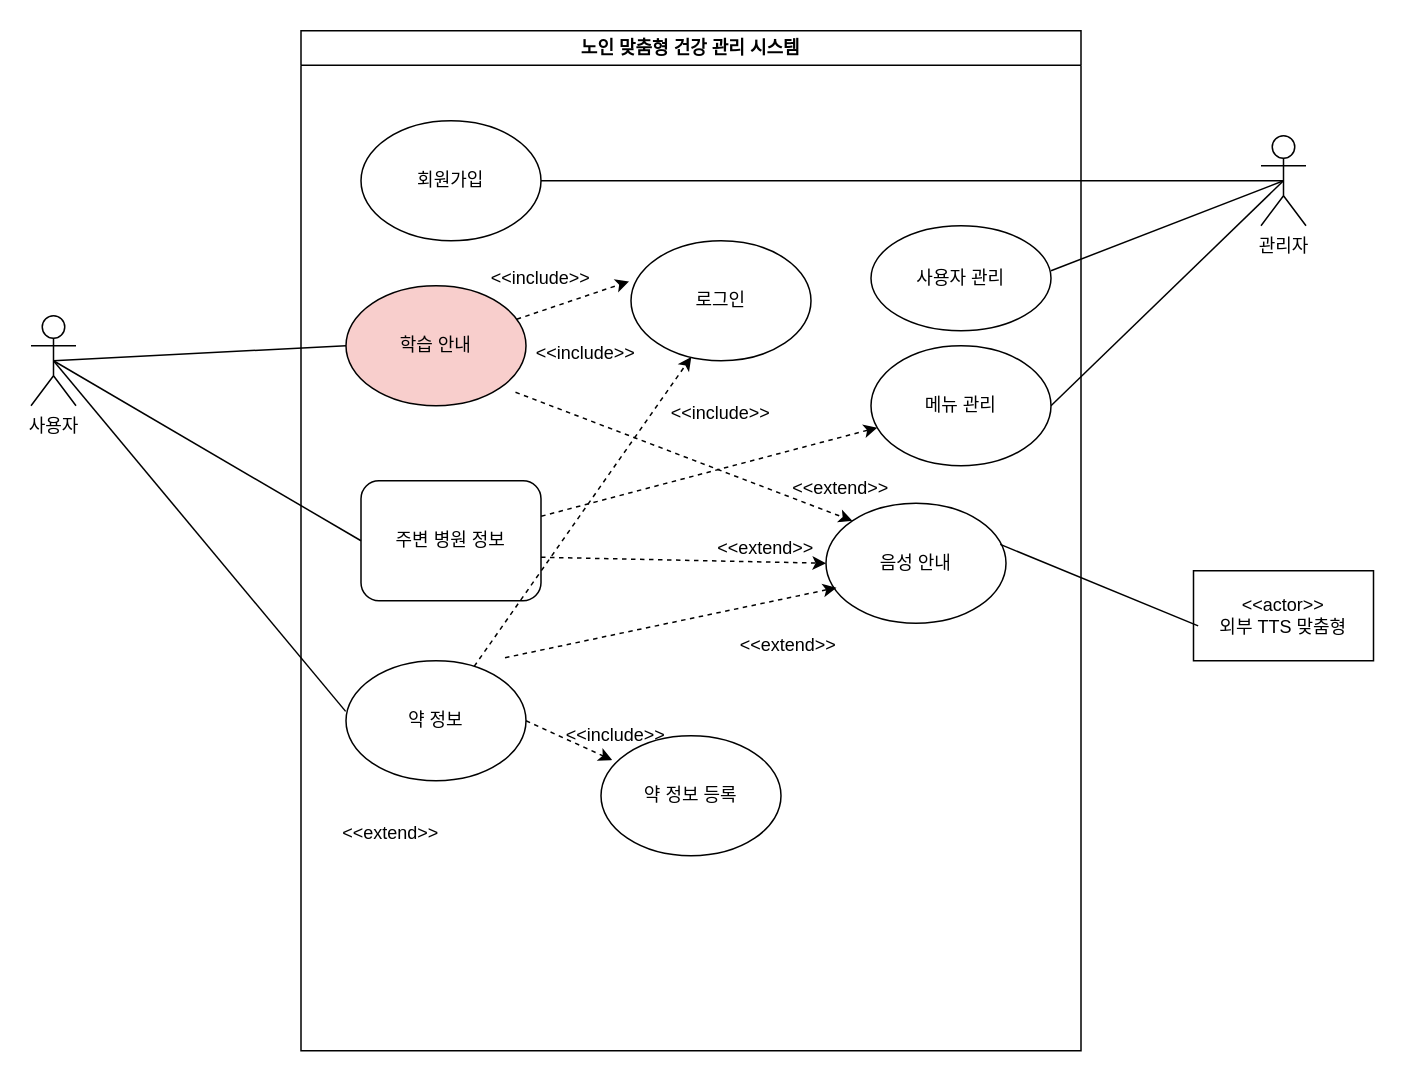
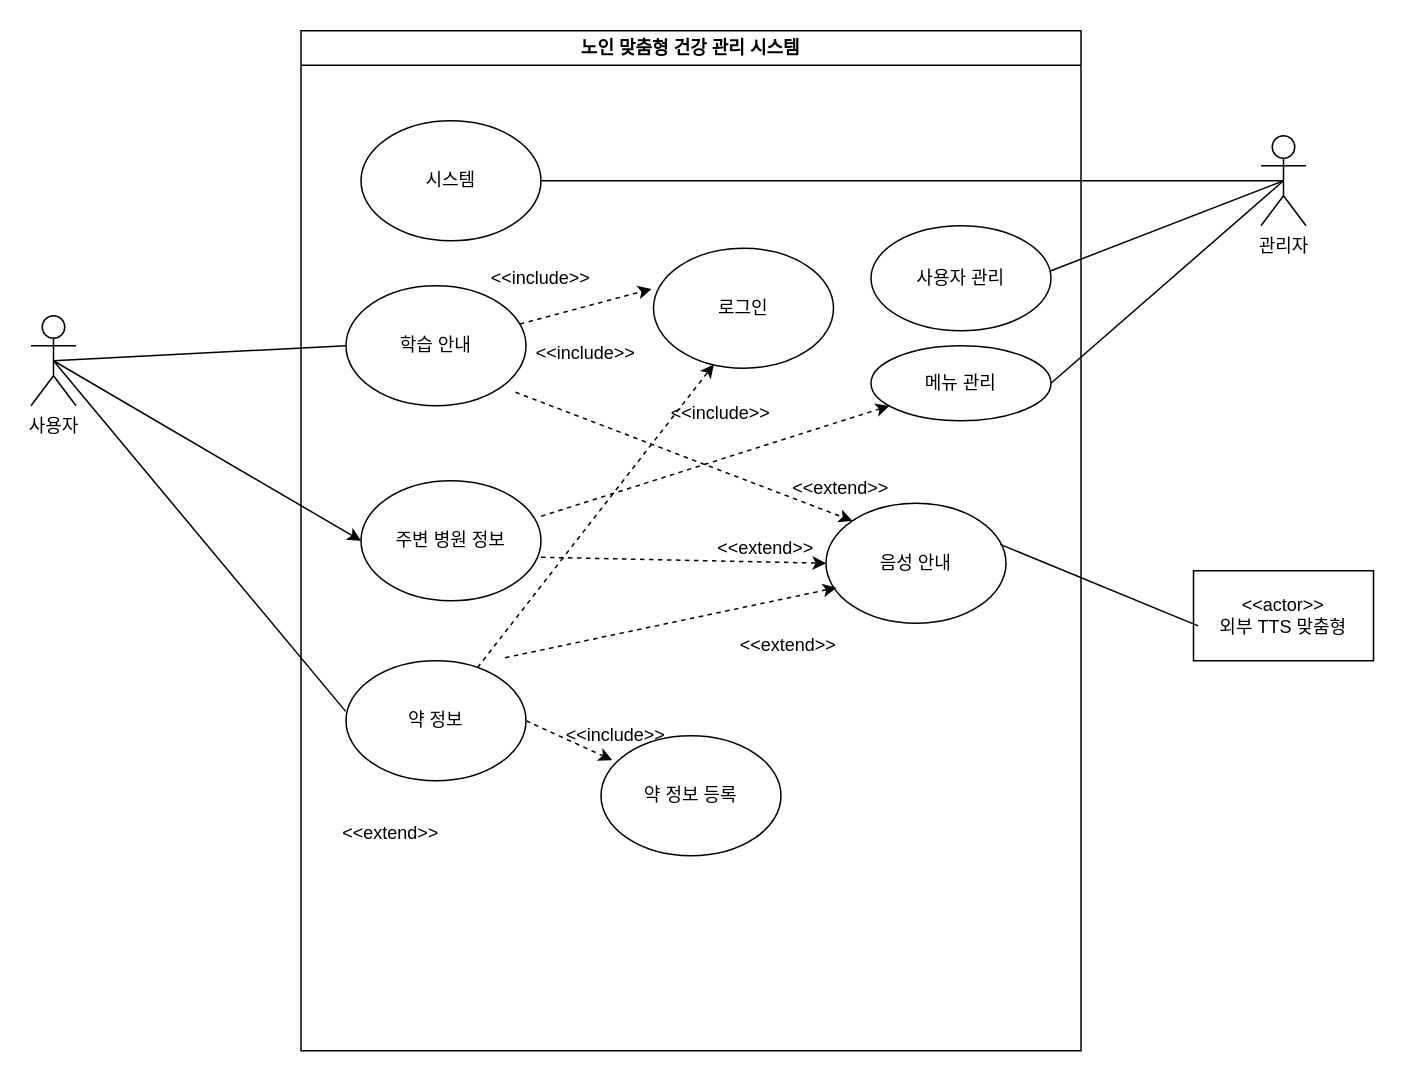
- <mxCell id="3" value="회원가입" style="ellipse;whiteSpace=wrap;html=1;" vertex="1" parent="2"><mxGeometry x="40" y="60" width="120" height="80" as="geometry" /></mxCell>
+ <mxCell id="3" value="시스템" style="ellipse;whiteSpace=wrap;html=1;" vertex="1" parent="2"><mxGeometry x="40" y="60" width="120" height="80" as="geometry" /></mxCell>
- <mxCell id="7" value="로그인" style="ellipse;whiteSpace=wrap;html=1;" vertex="1" parent="2"><mxGeometry x="220" y="140" width="120" height="80" as="geometry" /></mxCell>
+ <mxCell id="7" value="로그인" style="ellipse;whiteSpace=wrap;html=1;" vertex="1" parent="2"><mxGeometry x="235" y="145" width="120" height="80" as="geometry" /></mxCell>
- <mxCell id="6" value="학습 안내" style="ellipse;whiteSpace=wrap;html=1;fillColor=#f8cecc;" vertex="1" parent="2"><mxGeometry x="30" y="170" width="120" height="80" as="geometry" /></mxCell>
+ <mxCell id="6" value="학습 안내" style="ellipse;whiteSpace=wrap;html=1;" vertex="1" parent="2"><mxGeometry x="30" y="170" width="120" height="80" as="geometry" /></mxCell>
- <mxCell id="25" value="메뉴 관리" style="ellipse;whiteSpace=wrap;html=1;" vertex="1" parent="2"><mxGeometry x="380" y="210" width="120" height="80" as="geometry" /></mxCell>
+ <mxCell id="25" value="메뉴 관리" style="ellipse;whiteSpace=wrap;html=1;" vertex="1" parent="2"><mxGeometry x="380" y="210" width="120" height="50" as="geometry" /></mxCell>
- <mxCell id="29" value="" style="endArrow=none;html=1;rounded=0;exitX=0.5;exitY=0.5;exitDx=0;exitDy=0;exitPerimeter=0;entryX=0;entryY=0.5;entryDx=0;entryDy=0;" edge="1" parent="1" source="28" target="8"><mxGeometry width="50" height="50" relative="1" as="geometry"><mxPoint x="250" y="440" as="sourcePoint" /><mxPoint x="300" y="390" as="targetPoint" /></mxGeometry></mxCell>
+ <mxCell id="29" value="" style="endArrow=classic;html=1;rounded=0;exitX=0.5;exitY=0.5;exitDx=0;exitDy=0;exitPerimeter=0;entryX=0;entryY=0.5;entryDx=0;entryDy=0;" edge="1" parent="1" source="28" target="8"><mxGeometry width="50" height="50" relative="1" as="geometry"><mxPoint x="250" y="440" as="sourcePoint" /><mxPoint x="300" y="390" as="targetPoint" /></mxGeometry></mxCell>
- <mxCell id="8" value="주변 병원 정보" style="whiteSpace=wrap;html=1;rounded=1;" vertex="1" parent="2"><mxGeometry x="40" y="300" width="120" height="80" as="geometry" /></mxCell>
+ <mxCell id="8" value="주변 병원 정보" style="ellipse;whiteSpace=wrap;html=1;" vertex="1" parent="2"><mxGeometry x="40" y="300" width="120" height="80" as="geometry" /></mxCell>
